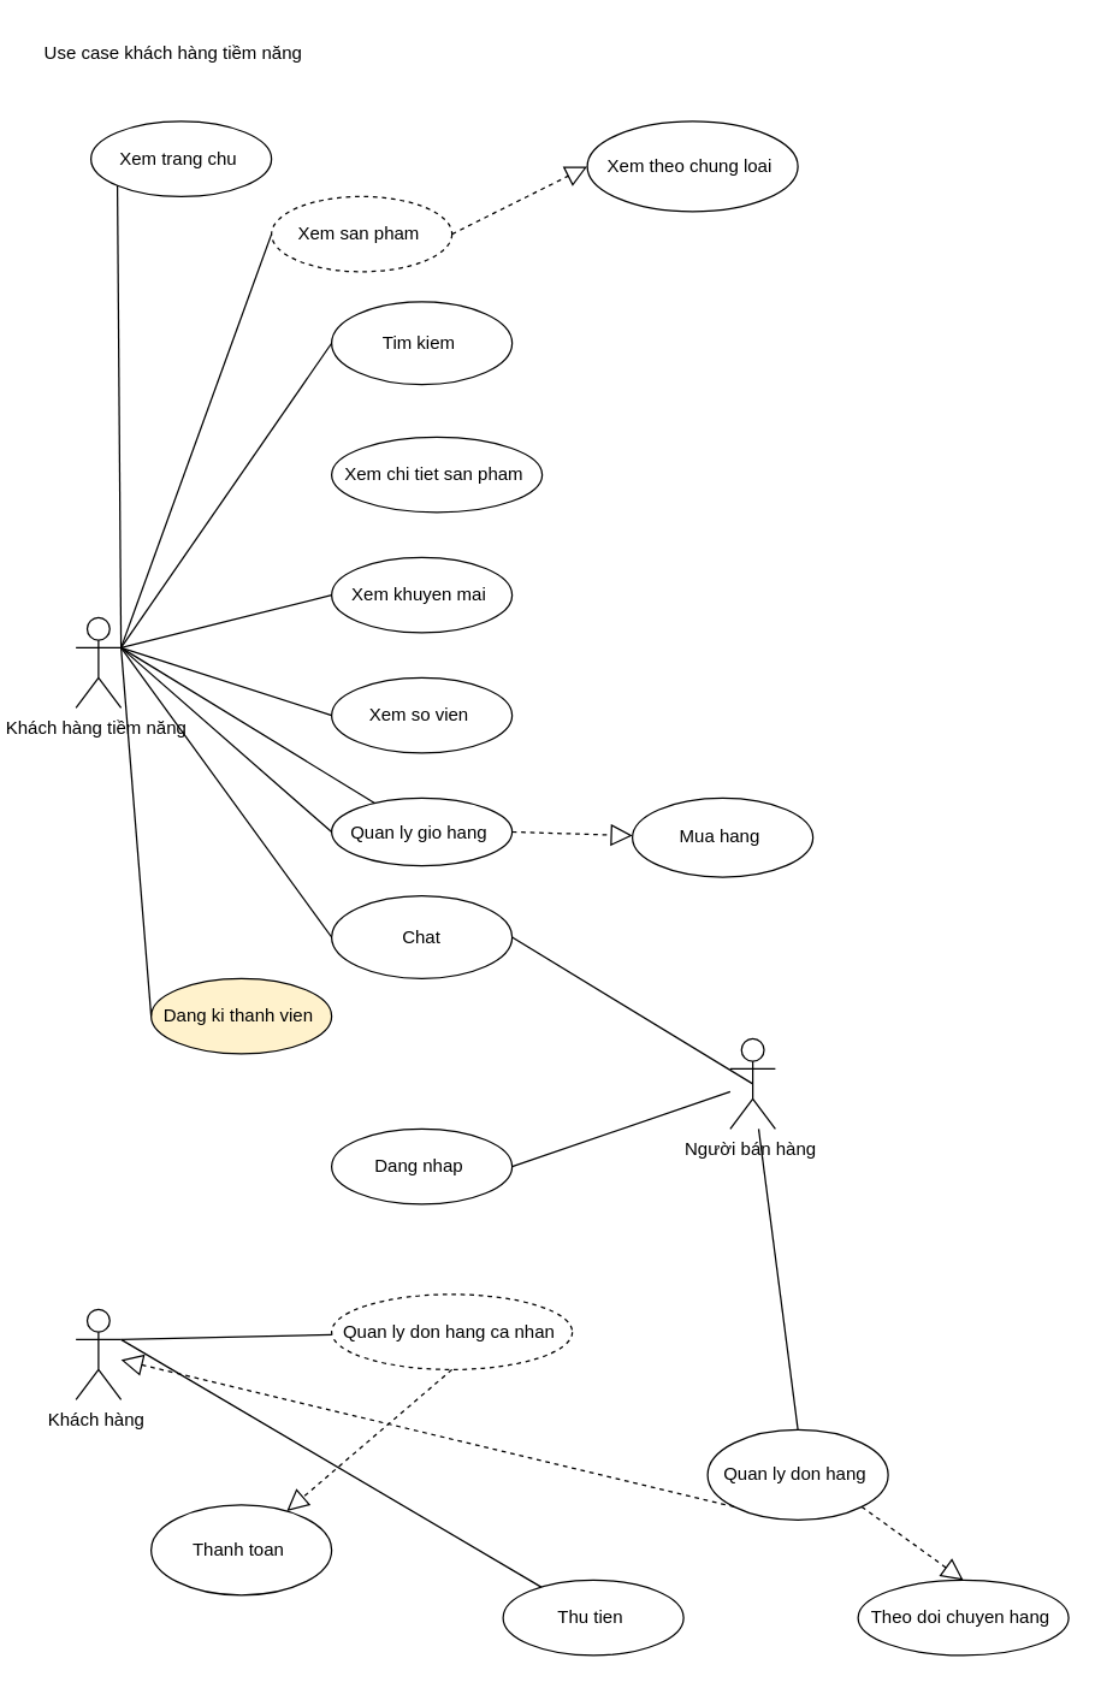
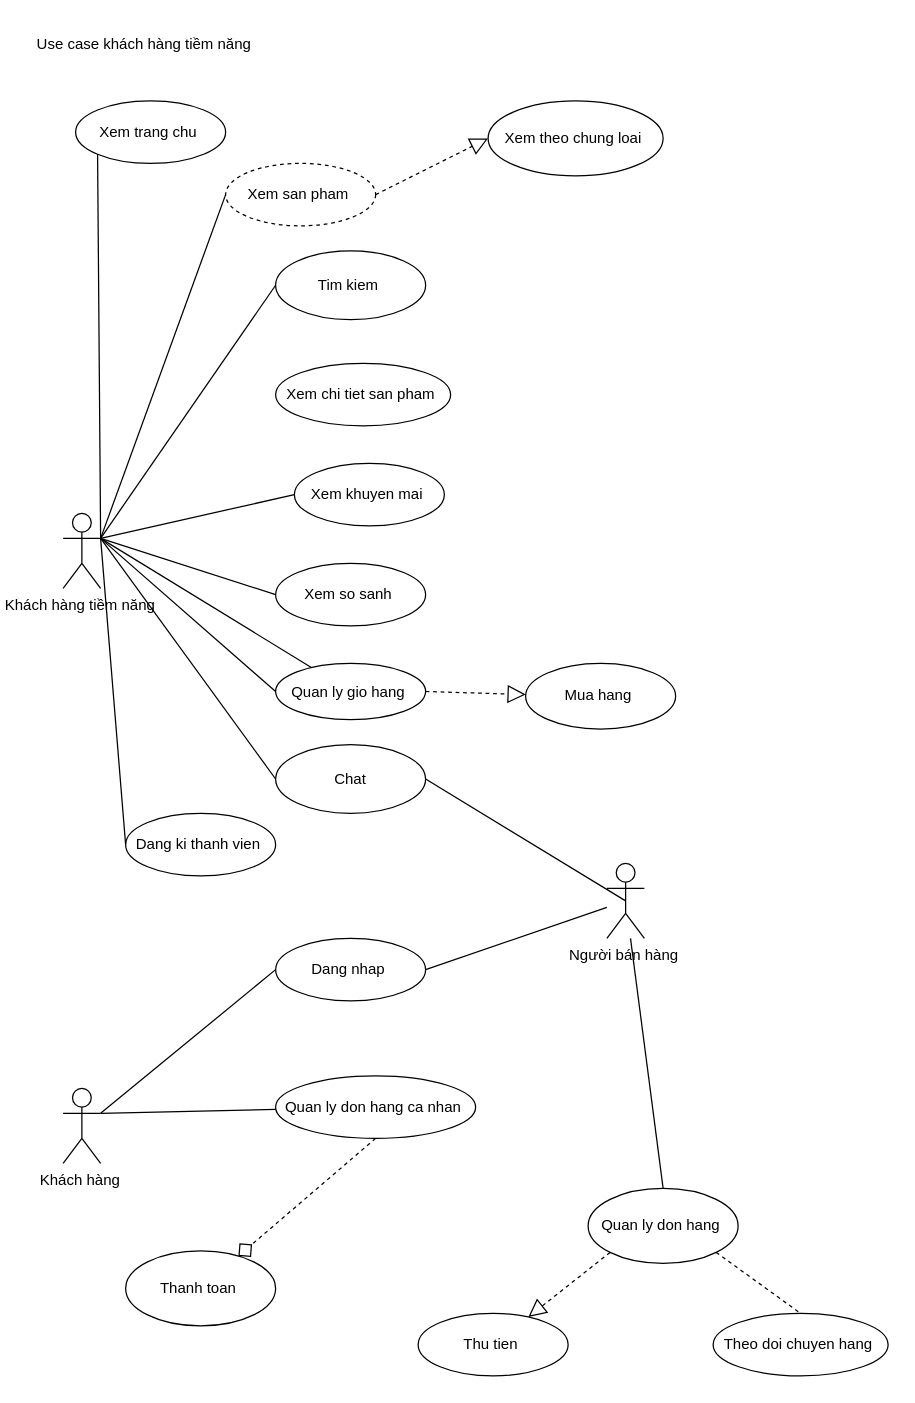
- <mxCell id="8" value="Xem khuyen mai&amp;nbsp;" style="ellipse;whiteSpace=wrap;html=1;" vertex="1" parent="1"><mxGeometry x="220" y="370" width="120" height="50" as="geometry" /></mxCell>
+ <mxCell id="8" value="Xem khuyen mai&amp;nbsp;" style="ellipse;whiteSpace=wrap;html=1;" vertex="1" parent="1"><mxGeometry x="235" y="370" width="120" height="50" as="geometry" /></mxCell>
- <mxCell id="9" value="Xem so vien&amp;nbsp;" style="ellipse;whiteSpace=wrap;html=1;" vertex="1" parent="1"><mxGeometry x="220" y="450" width="120" height="50" as="geometry" /></mxCell>
+ <mxCell id="9" value="Xem so sanh&amp;nbsp;" style="ellipse;whiteSpace=wrap;html=1;" vertex="1" parent="1"><mxGeometry x="220" y="450" width="120" height="50" as="geometry" /></mxCell>
- <mxCell id="20" value="Dang ki thanh vien&amp;nbsp;" style="ellipse;whiteSpace=wrap;html=1;fillColor=#fff2cc;" vertex="1" parent="1"><mxGeometry x="100" y="650" width="120" height="50" as="geometry" /></mxCell>
+ <mxCell id="20" value="Dang ki thanh vien&amp;nbsp;" style="ellipse;whiteSpace=wrap;html=1;" vertex="1" parent="1"><mxGeometry x="100" y="650" width="120" height="50" as="geometry" /></mxCell>
- <mxCell id="33" value="Quan ly don hang ca nhan&amp;nbsp;" style="ellipse;whiteSpace=wrap;html=1;dashed=1;" vertex="1" parent="1"><mxGeometry x="220" y="860" width="160" height="50" as="geometry" /></mxCell>
+ <mxCell id="33" value="Quan ly don hang ca nhan&amp;nbsp;" style="ellipse;whiteSpace=wrap;html=1;" vertex="1" parent="1"><mxGeometry x="220" y="860" width="160" height="50" as="geometry" /></mxCell>
- <mxCell id="38" value="" style="endArrow=block;dashed=1;endFill=0;endSize=12;html=1;rounded=0;exitX=0;exitY=1;exitDx=0;exitDy=0;" edge="1" parent="1" source="36" target="26"><mxGeometry width="160" relative="1" as="geometry"><mxPoint x="450" y="990" as="sourcePoint" /><mxPoint x="420" y="1050" as="targetPoint" /></mxGeometry></mxCell>
+ <mxCell id="38" value="" style="endArrow=block;dashed=1;endFill=0;endSize=12;html=1;rounded=0;exitX=0;exitY=1;exitDx=0;exitDy=0;" edge="1" parent="1" source="36" target="39"><mxGeometry width="160" relative="1" as="geometry"><mxPoint x="450" y="990" as="sourcePoint" /><mxPoint x="420" y="1050" as="targetPoint" /></mxGeometry></mxCell>
- <mxCell id="27" value="" style="endArrow=none;html=1;rounded=0;exitX=1;exitY=0.333;exitDx=0;exitDy=0;exitPerimeter=0;" edge="1" parent="1" source="26" target="39"><mxGeometry width="50" height="50" relative="1" as="geometry"><mxPoint x="160" y="870" as="sourcePoint" /><mxPoint x="210" y="820" as="targetPoint" /></mxGeometry></mxCell>
+ <mxCell id="27" value="" style="endArrow=none;html=1;rounded=0;exitX=1;exitY=0.333;exitDx=0;exitDy=0;exitPerimeter=0;entryX=0;entryY=0.5;entryDx=0;entryDy=0;" edge="1" parent="1" source="26" target="28"><mxGeometry width="50" height="50" relative="1" as="geometry"><mxPoint x="160" y="870" as="sourcePoint" /><mxPoint x="210" y="820" as="targetPoint" /></mxGeometry></mxCell>
- <mxCell id="34" value="" style="endArrow=block;dashed=1;endFill=0;endSize=12;html=1;rounded=0;exitX=0.5;exitY=1;exitDx=0;exitDy=0;" edge="1" parent="1" source="33" target="35"><mxGeometry width="160" relative="1" as="geometry"><mxPoint x="160" y="990" as="sourcePoint" /><mxPoint x="180" y="1010" as="targetPoint" /></mxGeometry></mxCell>
+ <mxCell id="34" value="" style="endArrow=diamond;dashed=1;endFill=0;endSize=12;html=1;rounded=0;exitX=0.5;exitY=1;exitDx=0;exitDy=0;" edge="1" parent="1" source="33" target="35"><mxGeometry width="160" relative="1" as="geometry"><mxPoint x="160" y="990" as="sourcePoint" /><mxPoint x="180" y="1010" as="targetPoint" /></mxGeometry></mxCell>
- <mxCell id="41" value="" style="endArrow=block;dashed=1;endFill=0;endSize=12;html=1;rounded=0;exitX=1;exitY=1;exitDx=0;exitDy=0;entryX=0.5;entryY=0;entryDx=0;entryDy=0;" edge="1" parent="1" source="36" target="40"><mxGeometry width="160" relative="1" as="geometry"><mxPoint x="450" y="990" as="sourcePoint" /><mxPoint x="610" y="990" as="targetPoint" /></mxGeometry></mxCell>
+ <mxCell id="41" value="" style="endArrow=none;dashed=1;endFill=0;endSize=12;html=1;rounded=0;exitX=1;exitY=1;exitDx=0;exitDy=0;entryX=0.5;entryY=0;entryDx=0;entryDy=0;" edge="1" parent="1" source="36" target="40"><mxGeometry width="160" relative="1" as="geometry"><mxPoint x="450" y="990" as="sourcePoint" /><mxPoint x="610" y="990" as="targetPoint" /></mxGeometry></mxCell>
